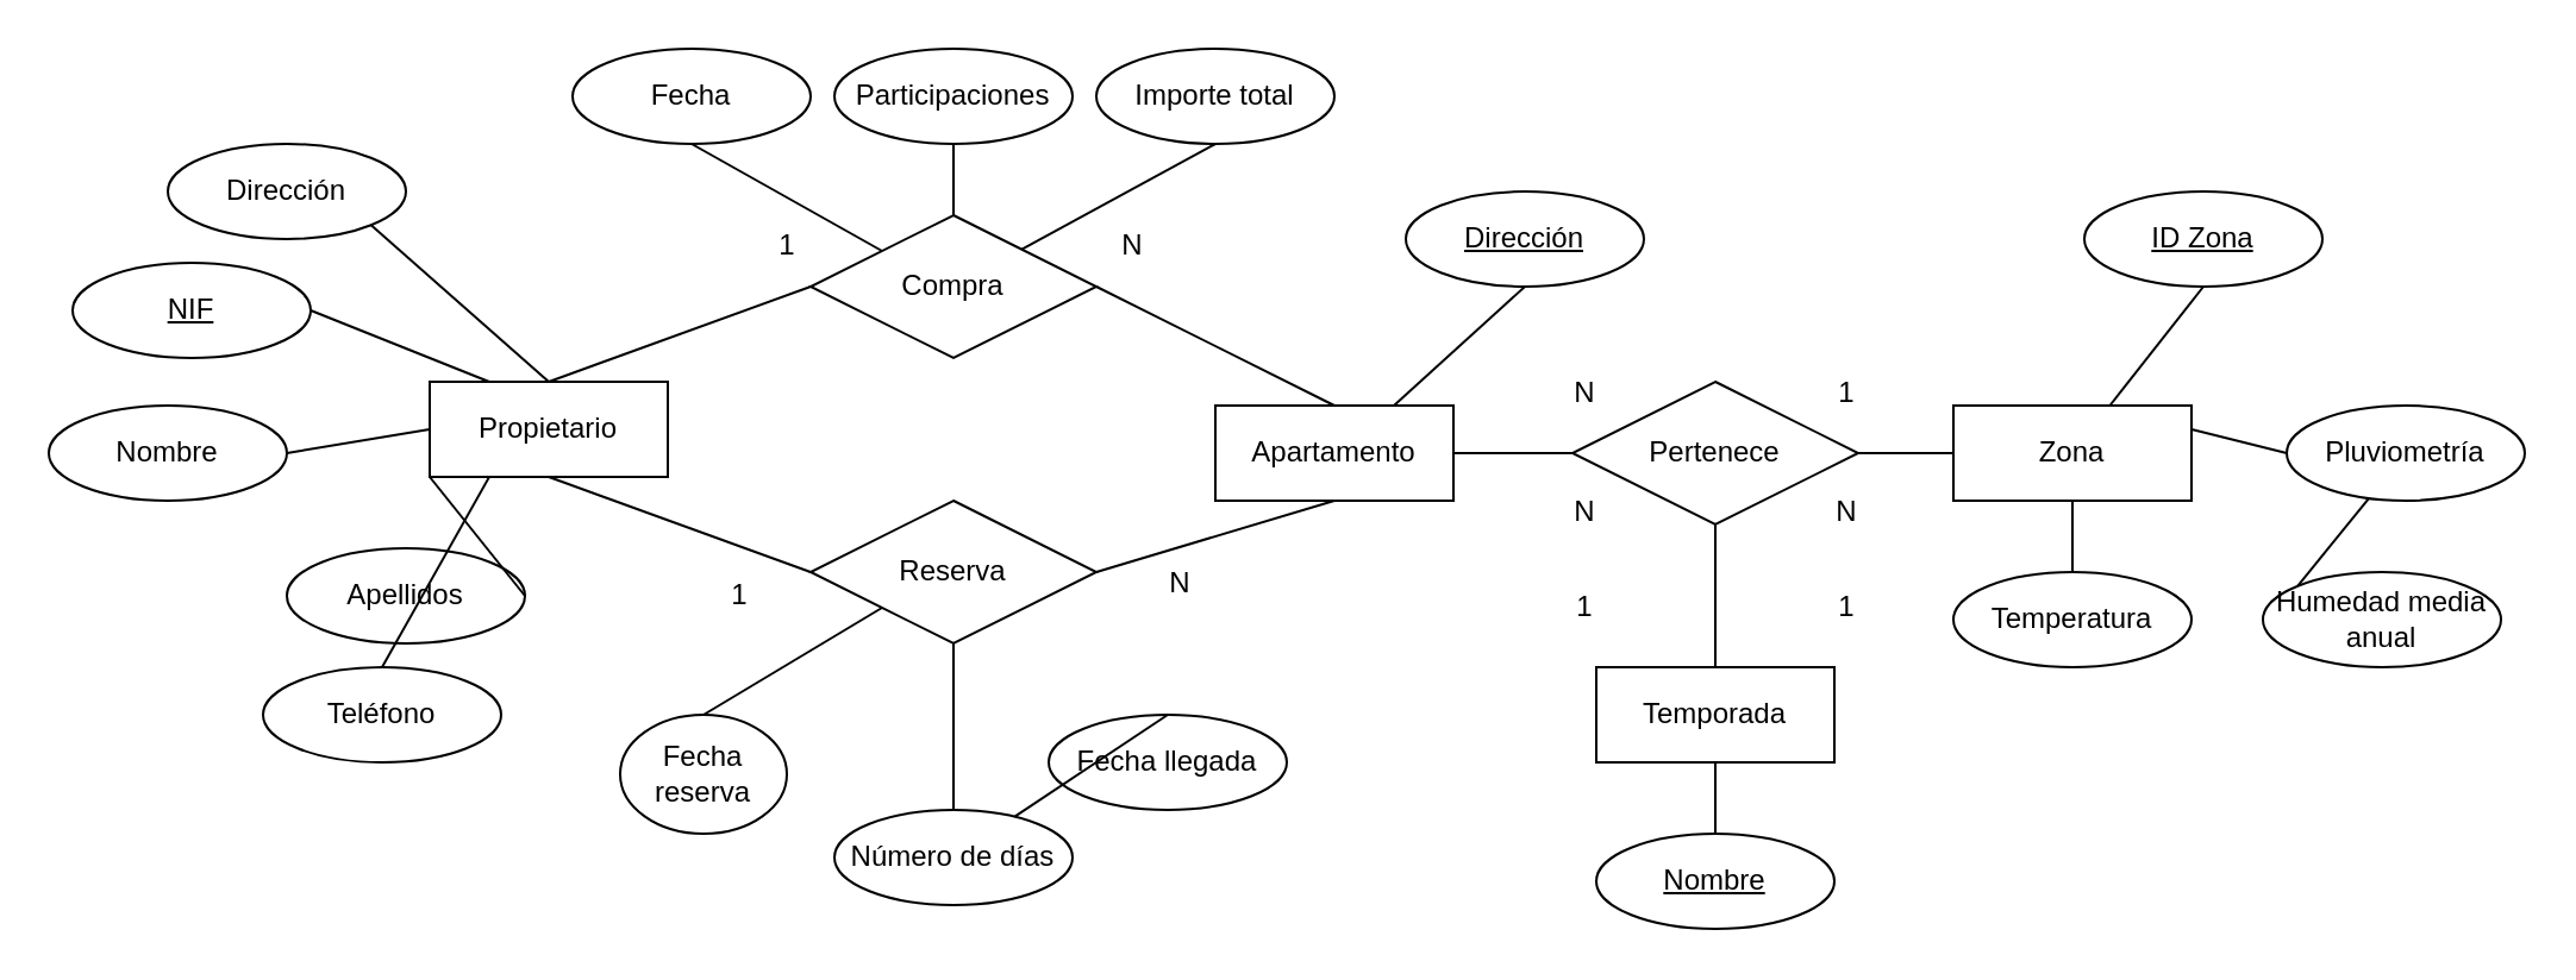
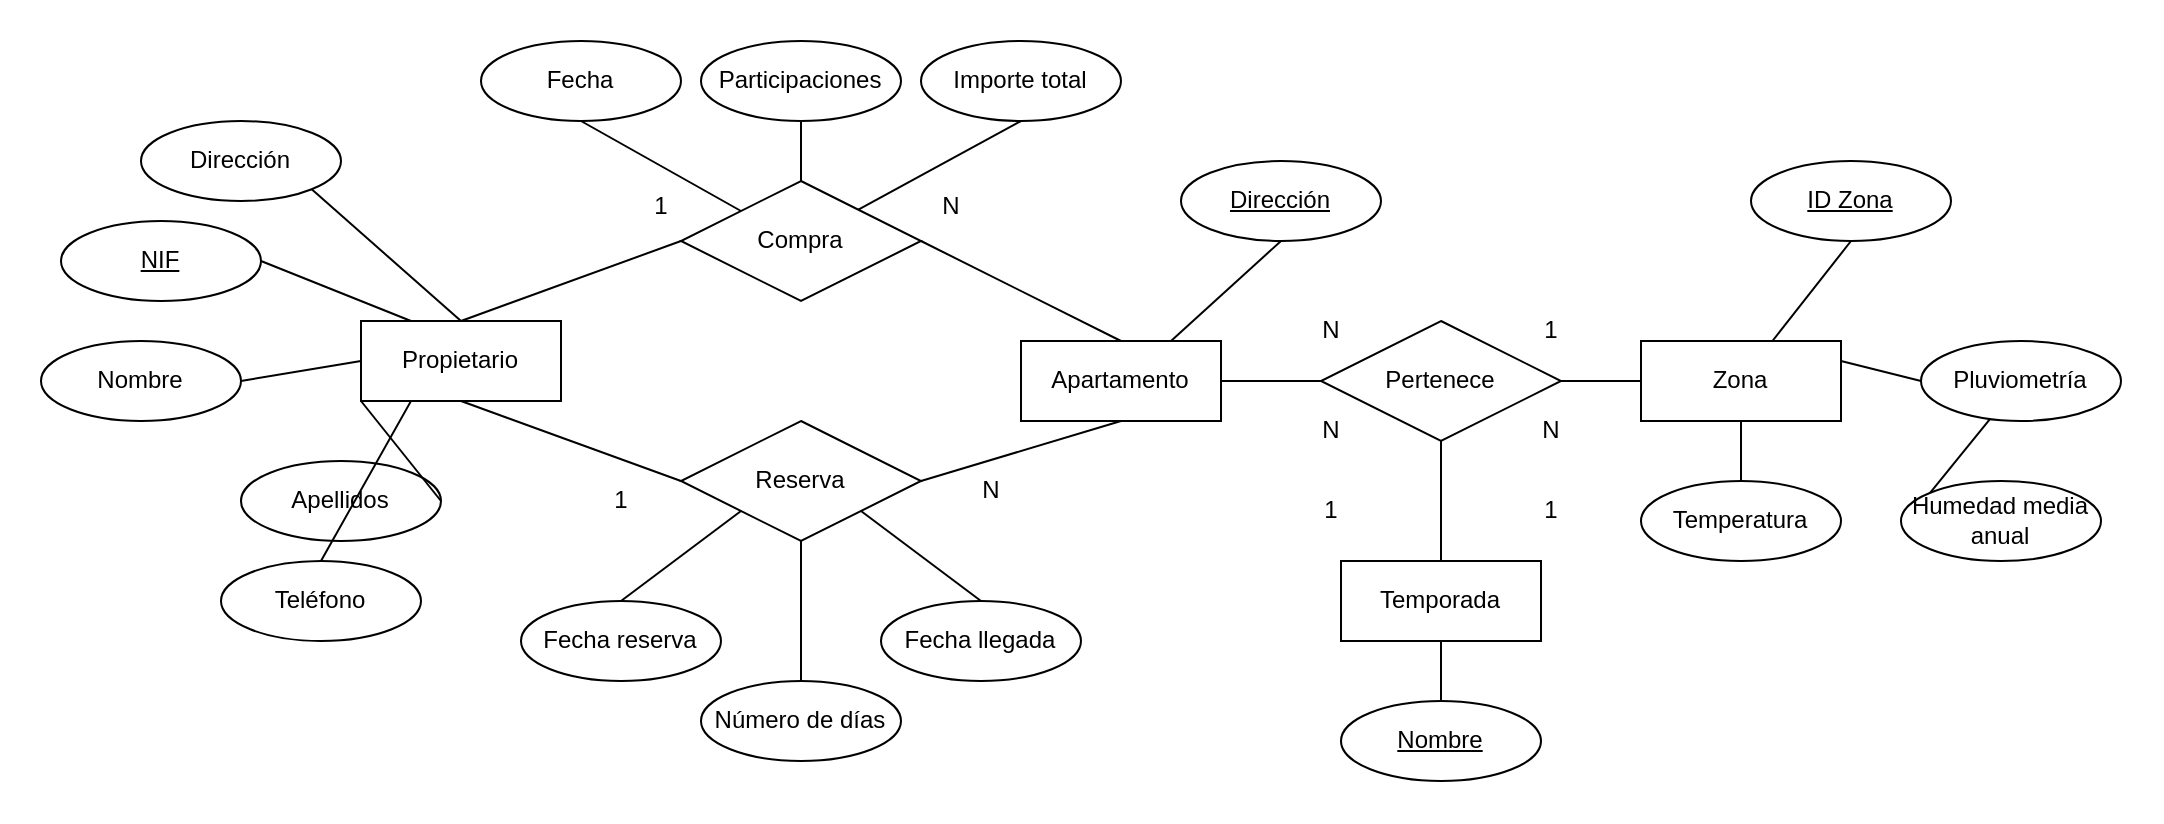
- <mxCell id="25" value="" style="endArrow=none;html=1;rounded=0;exitX=0.5;exitY=0;exitDx=0;exitDy=0;" edge="1" parent="1" source="10" target="11"><mxGeometry width="50" height="50" relative="1" as="geometry"><mxPoint x="550" y="230" as="sourcePoint" /><mxPoint x="600" y="180" as="targetPoint" /></mxGeometry></mxCell>
+ <mxCell id="25" value="" style="endArrow=none;html=1;rounded=0;entryX=1;entryY=1;entryDx=0;entryDy=0;exitX=0.5;exitY=0;exitDx=0;exitDy=0;" edge="1" parent="1" source="10" target="8"><mxGeometry width="50" height="50" relative="1" as="geometry"><mxPoint x="550" y="230" as="sourcePoint" /><mxPoint x="600" y="180" as="targetPoint" /></mxGeometry></mxCell>
- <mxCell id="9" value="Fecha reserva" style="ellipse;whiteSpace=wrap;html=1;align=center;" vertex="1" parent="1"><mxGeometry x="260" y="300" width="70" height="50" as="geometry" /></mxCell>
+ <mxCell id="9" value="Fecha reserva" style="ellipse;whiteSpace=wrap;html=1;align=center;" vertex="1" parent="1"><mxGeometry x="260" y="300" width="100" height="40" as="geometry" /></mxCell>
